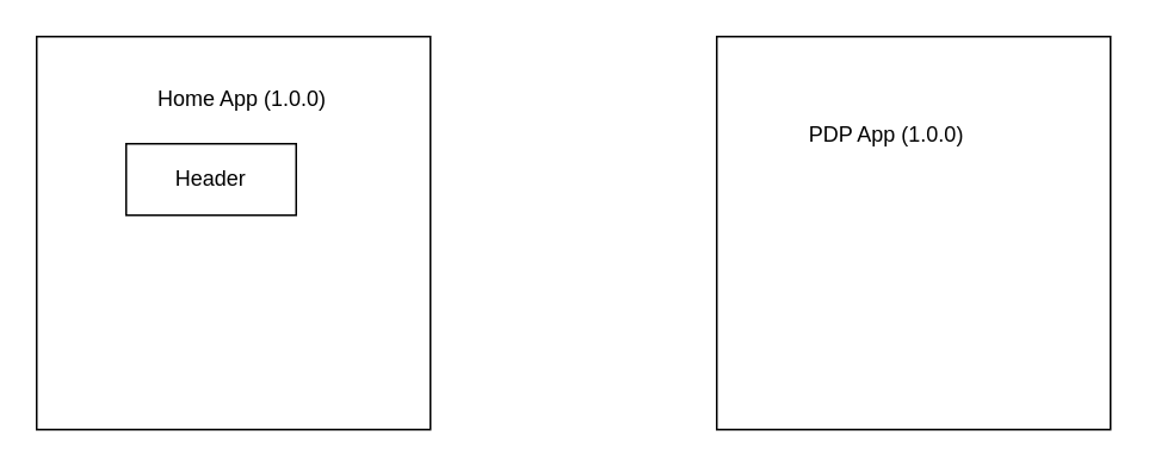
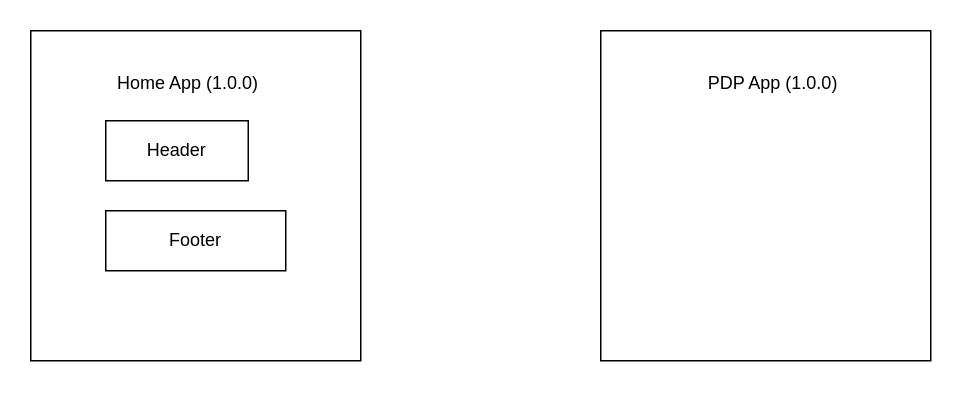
- <mxCell id="3" value="Home App (1.0.0)" style="text;html=1;strokeColor=none;fillColor=none;align=center;verticalAlign=middle;whiteSpace=wrap;rounded=0;" vertex="1" parent="1"><mxGeometry x="80" y="40" width="110" height="30" as="geometry" /></mxCell>
+ <mxCell id="3" value="Home App (1.0.0)" style="text;html=1;strokeColor=none;fillColor=none;align=center;verticalAlign=middle;whiteSpace=wrap;rounded=0;" vertex="1" parent="1"><mxGeometry x="70" y="40" width="110" height="30" as="geometry" /></mxCell>
- <mxCell id="5" value="PDP App (1.0.0)" style="text;html=1;strokeColor=none;fillColor=none;align=center;verticalAlign=middle;whiteSpace=wrap;rounded=0;" vertex="1" parent="1"><mxGeometry x="440" y="60" width="110" height="30" as="geometry" /></mxCell>
+ <mxCell id="5" value="PDP App (1.0.0)" style="text;html=1;strokeColor=none;fillColor=none;align=center;verticalAlign=middle;whiteSpace=wrap;rounded=0;" vertex="1" parent="1"><mxGeometry x="460" y="40" width="110" height="30" as="geometry" /></mxCell>
+ <mxCell id="7" value="Footer" style="rounded=0;whiteSpace=wrap;html=1;" vertex="1" parent="1"><mxGeometry x="70" y="140" width="120" height="40" as="geometry" /></mxCell>
